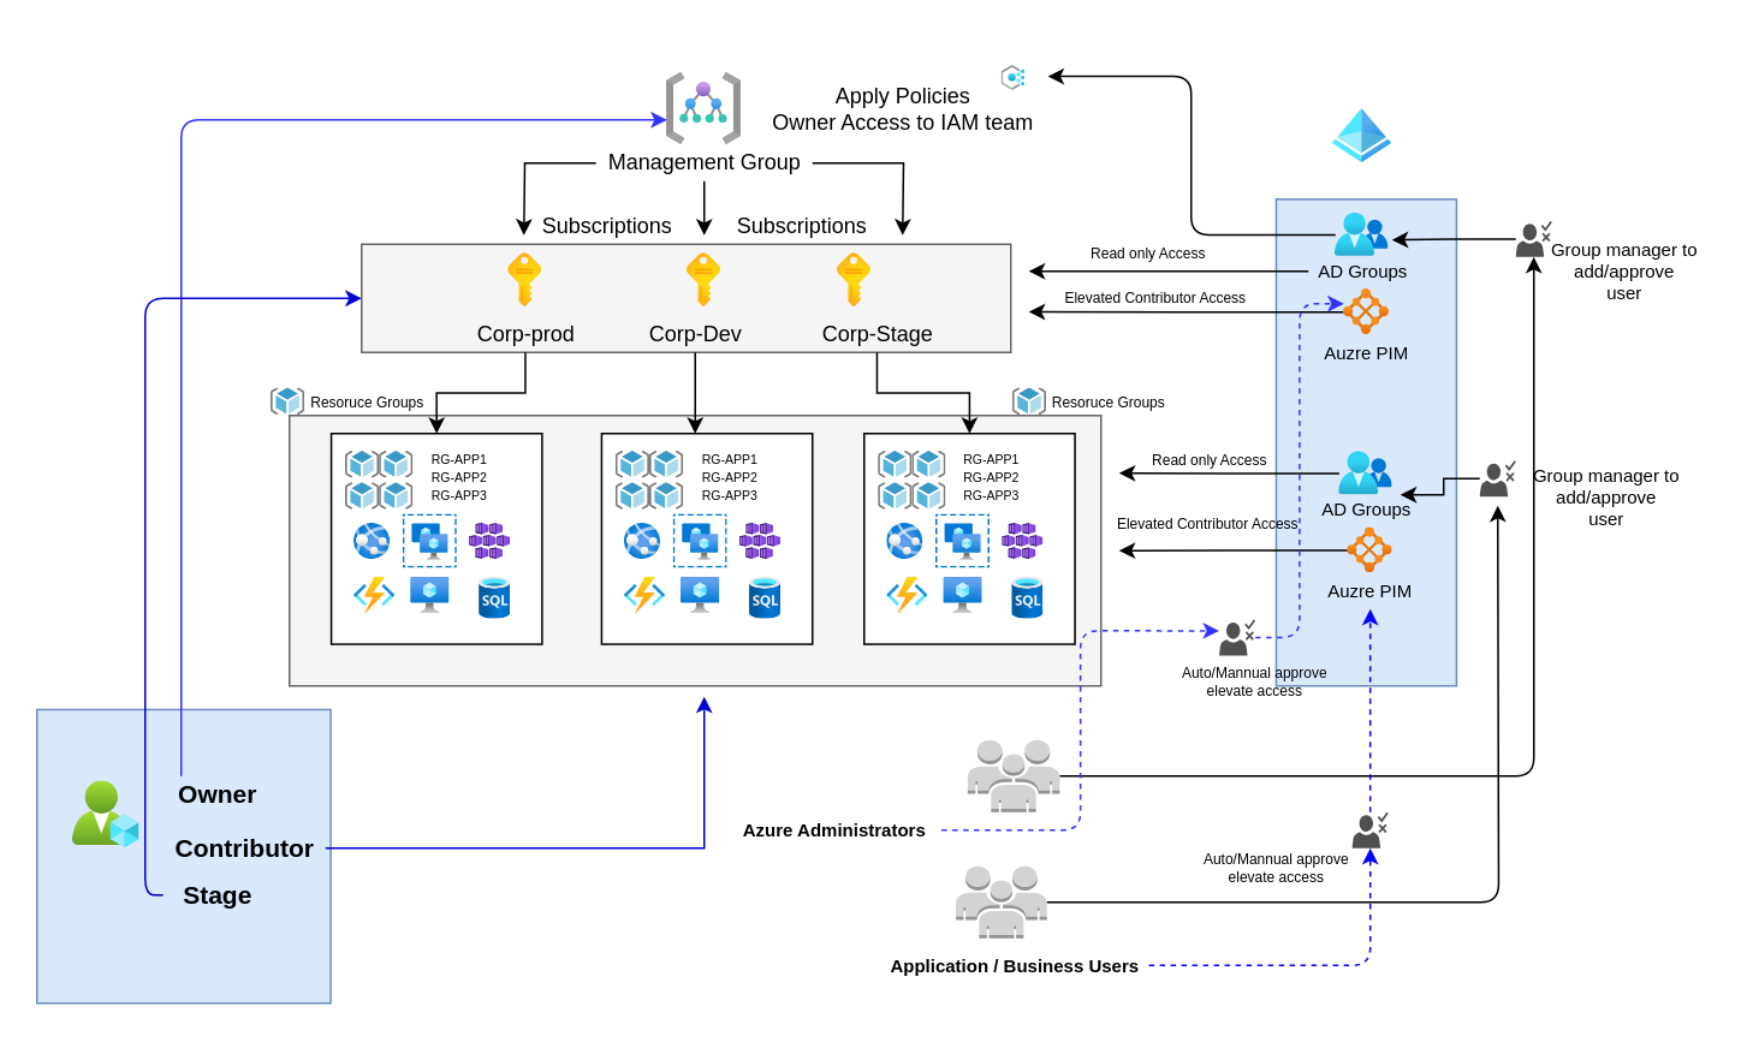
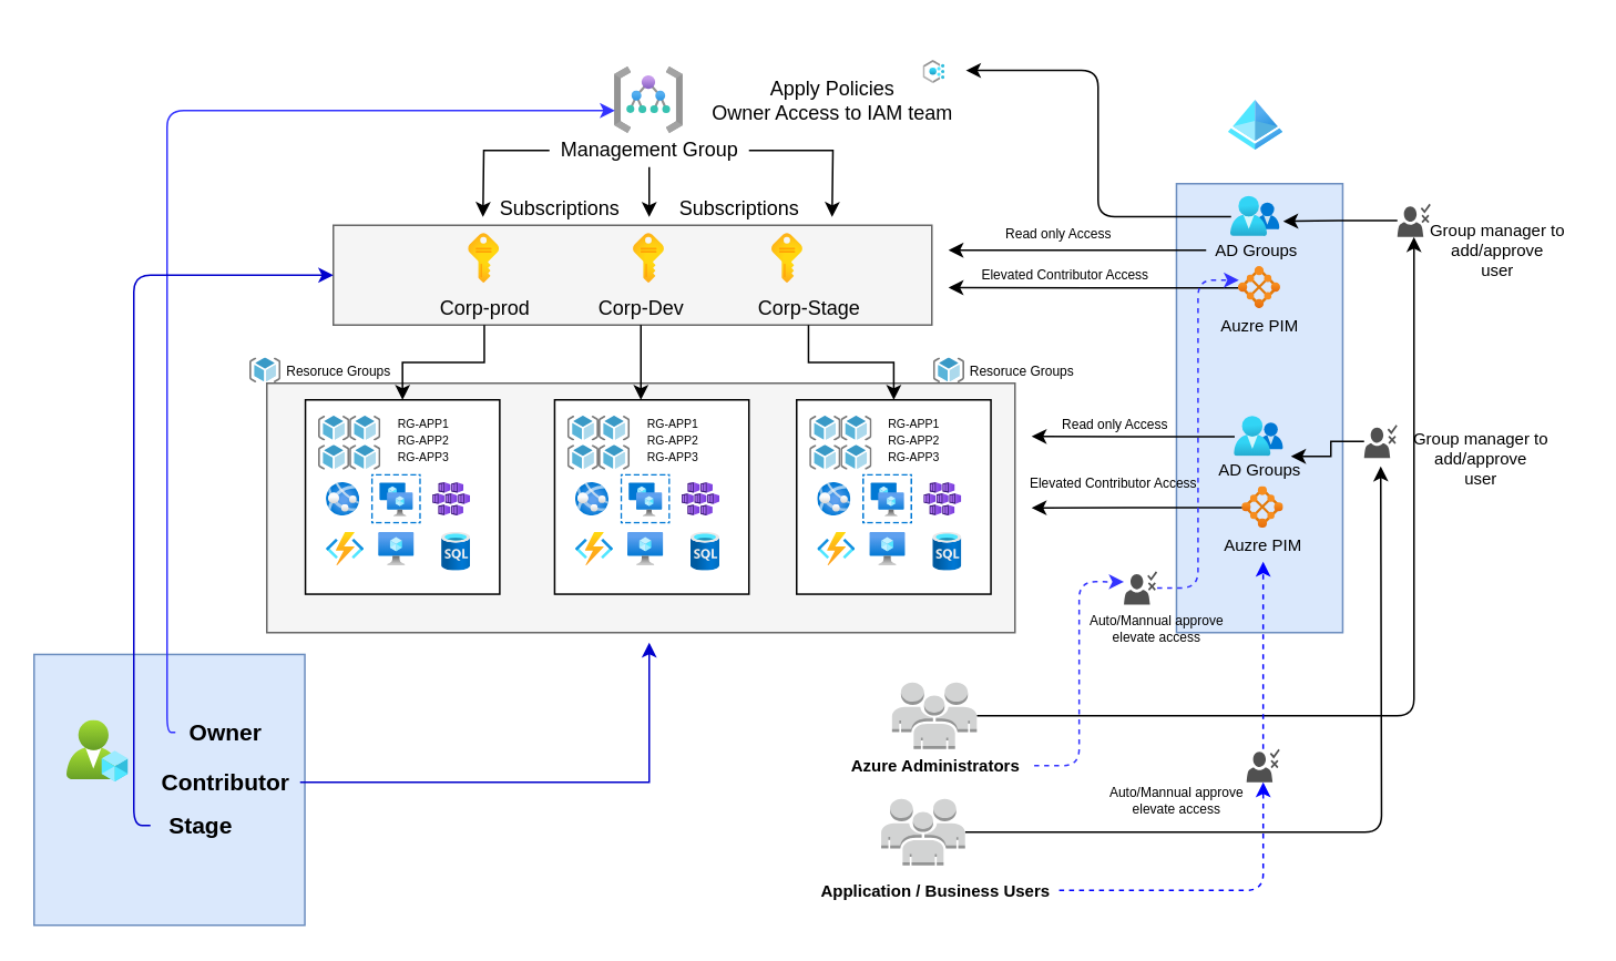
- <mxCell id="116" value="Owner" style="text;html=1;align=center;verticalAlign=middle;resizable=0;points=[];autosize=1;fontStyle=1;fontSize=14;" vertex="1" parent="1"><mxGeometry x="90" y="430" width="60" height="20" as="geometry" /></mxCell>
+ <mxCell id="116" value="Owner" style="text;html=1;align=center;verticalAlign=middle;resizable=0;points=[];autosize=1;fontStyle=1;fontSize=14;" vertex="1" parent="1"><mxGeometry x="105" y="430" width="60" height="20" as="geometry" /></mxCell>
- <mxCell id="95" value="Azure Administrators" style="text;html=1;align=center;verticalAlign=middle;resizable=0;points=[];autosize=1;fontSize=10;fontStyle=1" parent="1" vertex="1"><mxGeometry x="401.56" y="450" width="120" height="20" as="geometry" /></mxCell>
+ <mxCell id="95" value="Azure Administrators" style="text;html=1;align=center;verticalAlign=middle;resizable=0;points=[];autosize=1;fontSize=10;fontStyle=1" parent="1" vertex="1"><mxGeometry x="501.56" y="450" width="120" height="20" as="geometry" /></mxCell>
